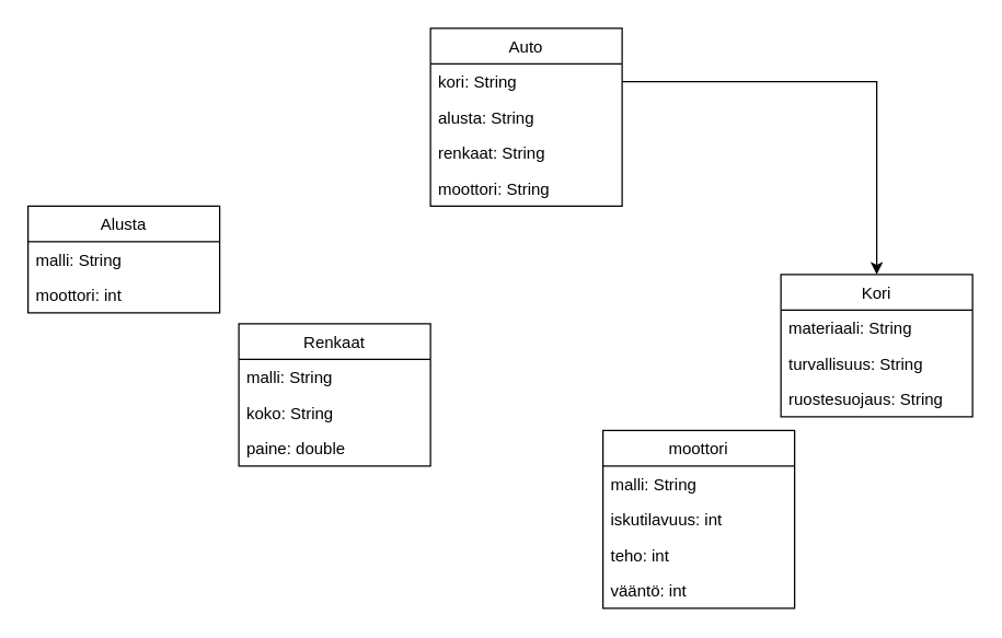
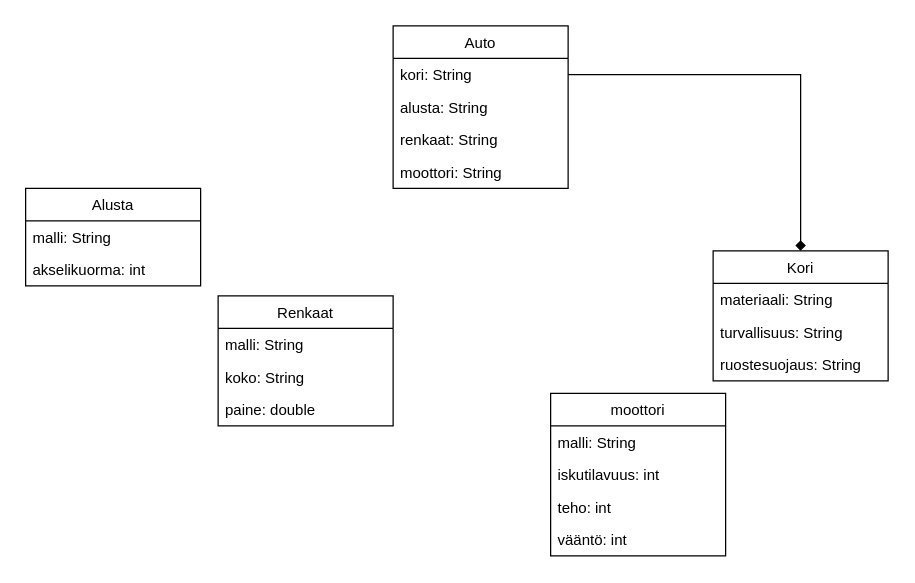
- <mxCell id="14" style="edgeStyle=orthogonalEdgeStyle;rounded=0;orthogonalLoop=1;jettySize=auto;html=1;entryX=0.5;entryY=0;entryDx=0;entryDy=0;" edge="1" parent="1" source="3" target="7"><mxGeometry relative="1" as="geometry" /></mxCell>
+ <mxCell id="14" style="edgeStyle=orthogonalEdgeStyle;rounded=0;orthogonalLoop=1;jettySize=auto;html=1;entryX=0.5;entryY=0;entryDx=0;entryDy=0;endArrow=diamond;" edge="1" parent="1" source="3" target="7"><mxGeometry relative="1" as="geometry" /></mxCell>
- <mxCell id="13" value="moottori: int" style="text;strokeColor=none;fillColor=none;align=left;verticalAlign=top;spacingLeft=4;spacingRight=4;overflow=hidden;rotatable=0;points=[[0,0.5],[1,0.5]];portConstraint=eastwest;" vertex="1" parent="11"><mxGeometry y="52" width="140" height="26" as="geometry" /></mxCell>
+ <mxCell id="13" value="akselikuorma: int" style="text;strokeColor=none;fillColor=none;align=left;verticalAlign=top;spacingLeft=4;spacingRight=4;overflow=hidden;rotatable=0;points=[[0,0.5],[1,0.5]];portConstraint=eastwest;" vertex="1" parent="11"><mxGeometry y="52" width="140" height="26" as="geometry" /></mxCell>
